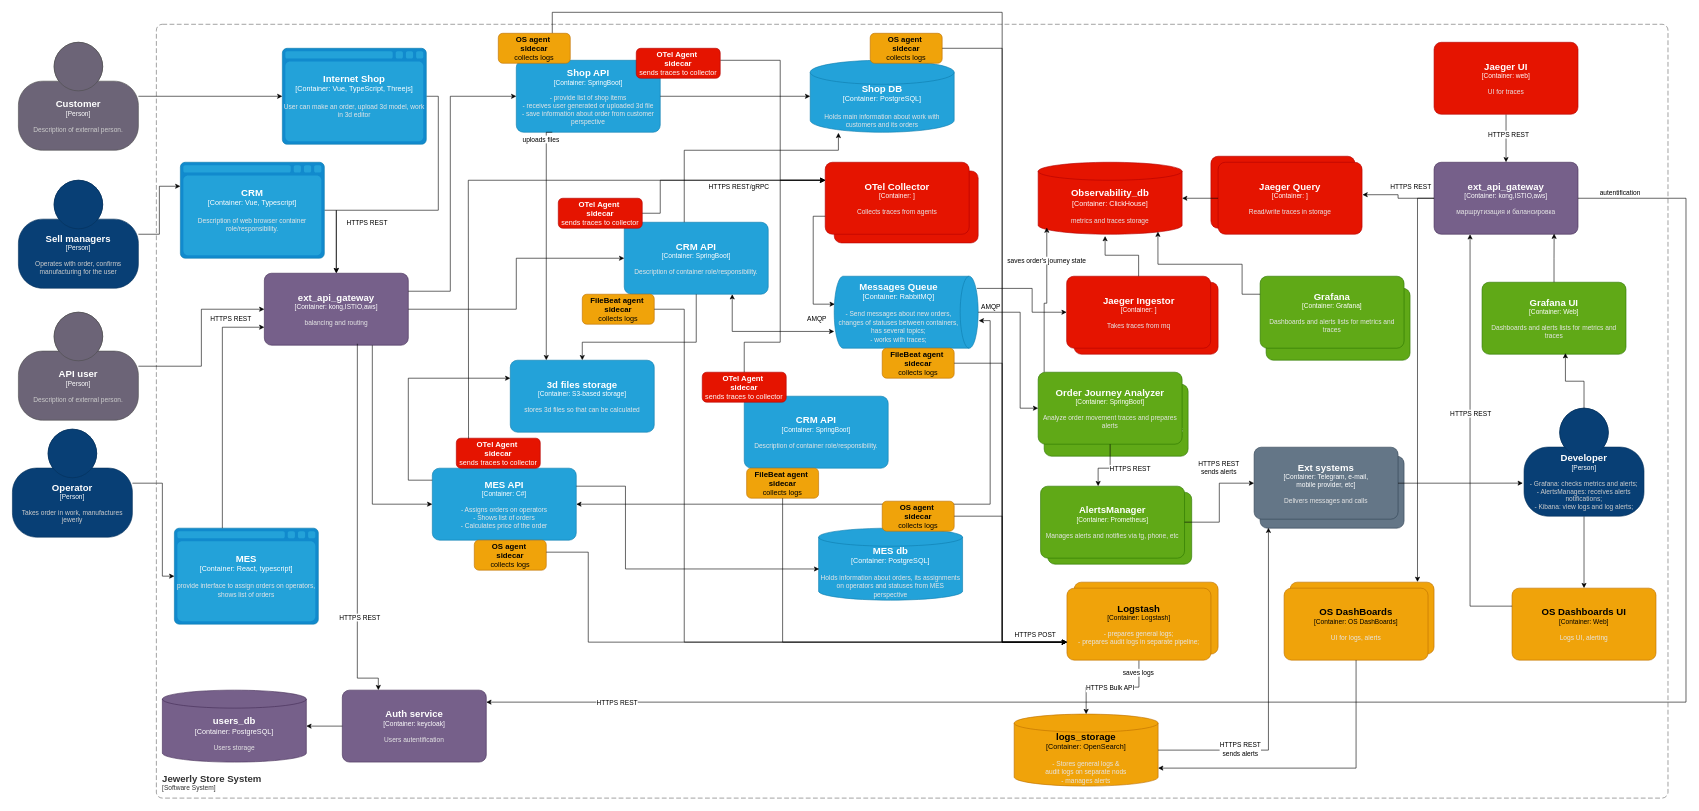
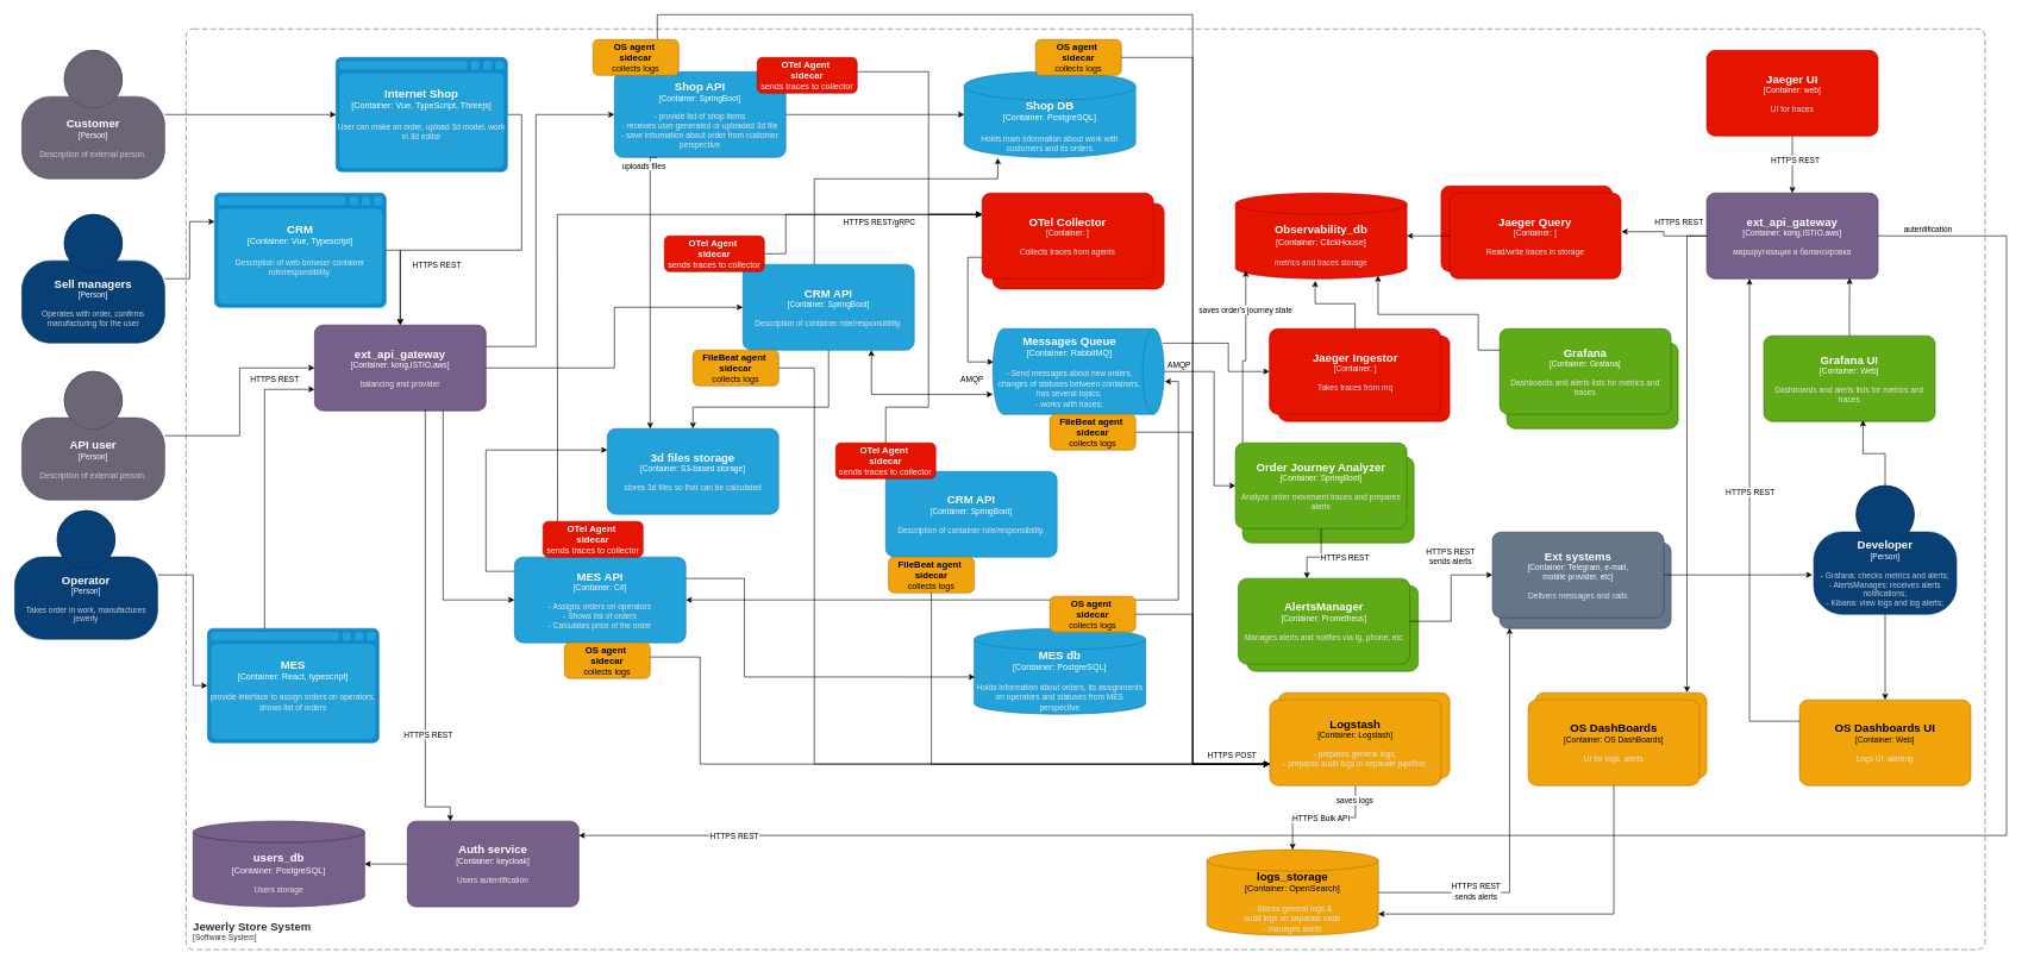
- <mxCell id="107" value="&lt;font style=&quot;font-size: 16px&quot;&gt;&lt;b&gt;ext_api_gateway&lt;/b&gt;&lt;/font&gt;&lt;div&gt;[Container: kong,ISTIO,aws]&lt;/div&gt;&lt;br&gt;&lt;div&gt;&lt;font style=&quot;font-size: 11px&quot;&gt;&lt;font color=&quot;#E6E6E6&quot;&gt;balancing and routing&lt;/font&gt;&lt;/div&gt;" style="rounded=1;whiteSpace=wrap;html=1;fontSize=11;labelBackgroundColor=none;fillColor=#76608a;fontColor=#ffffff;align=center;arcSize=10;strokeColor=#432D57;metaEdit=1;resizable=0;points=[[0.25,0,0],[0.5,0,0],[0.75,0,0],[1,0.25,0],[1,0.5,0],[1,0.75,0],[0.75,1,0],[0.5,1,0],[0.25,1,0],[0,0.75,0],[0,0.5,0],[0,0.25,0]];" vertex="1" parent="1"><mxGeometry x="440" y="455" width="240" height="120" as="geometry" /></mxCell>
+ <mxCell id="107" value="&lt;font style=&quot;font-size: 16px&quot;&gt;&lt;b&gt;ext_api_gateway&lt;/b&gt;&lt;/font&gt;&lt;div&gt;[Container: kong,ISTIO,aws]&lt;/div&gt;&lt;br&gt;&lt;div&gt;&lt;font style=&quot;font-size: 11px&quot;&gt;&lt;font color=&quot;#E6E6E6&quot;&gt;balancing and provider&lt;/font&gt;&lt;/div&gt;" style="rounded=1;whiteSpace=wrap;html=1;fontSize=11;labelBackgroundColor=none;fillColor=#76608a;fontColor=#ffffff;align=center;arcSize=10;strokeColor=#432D57;metaEdit=1;resizable=0;points=[[0.25,0,0],[0.5,0,0],[0.75,0,0],[1,0.25,0],[1,0.5,0],[1,0.75,0],[0.75,1,0],[0.5,1,0],[0.25,1,0],[0,0.75,0],[0,0.5,0],[0,0.25,0]];" vertex="1" parent="1"><mxGeometry x="440" y="455" width="240" height="120" as="geometry" /></mxCell>
